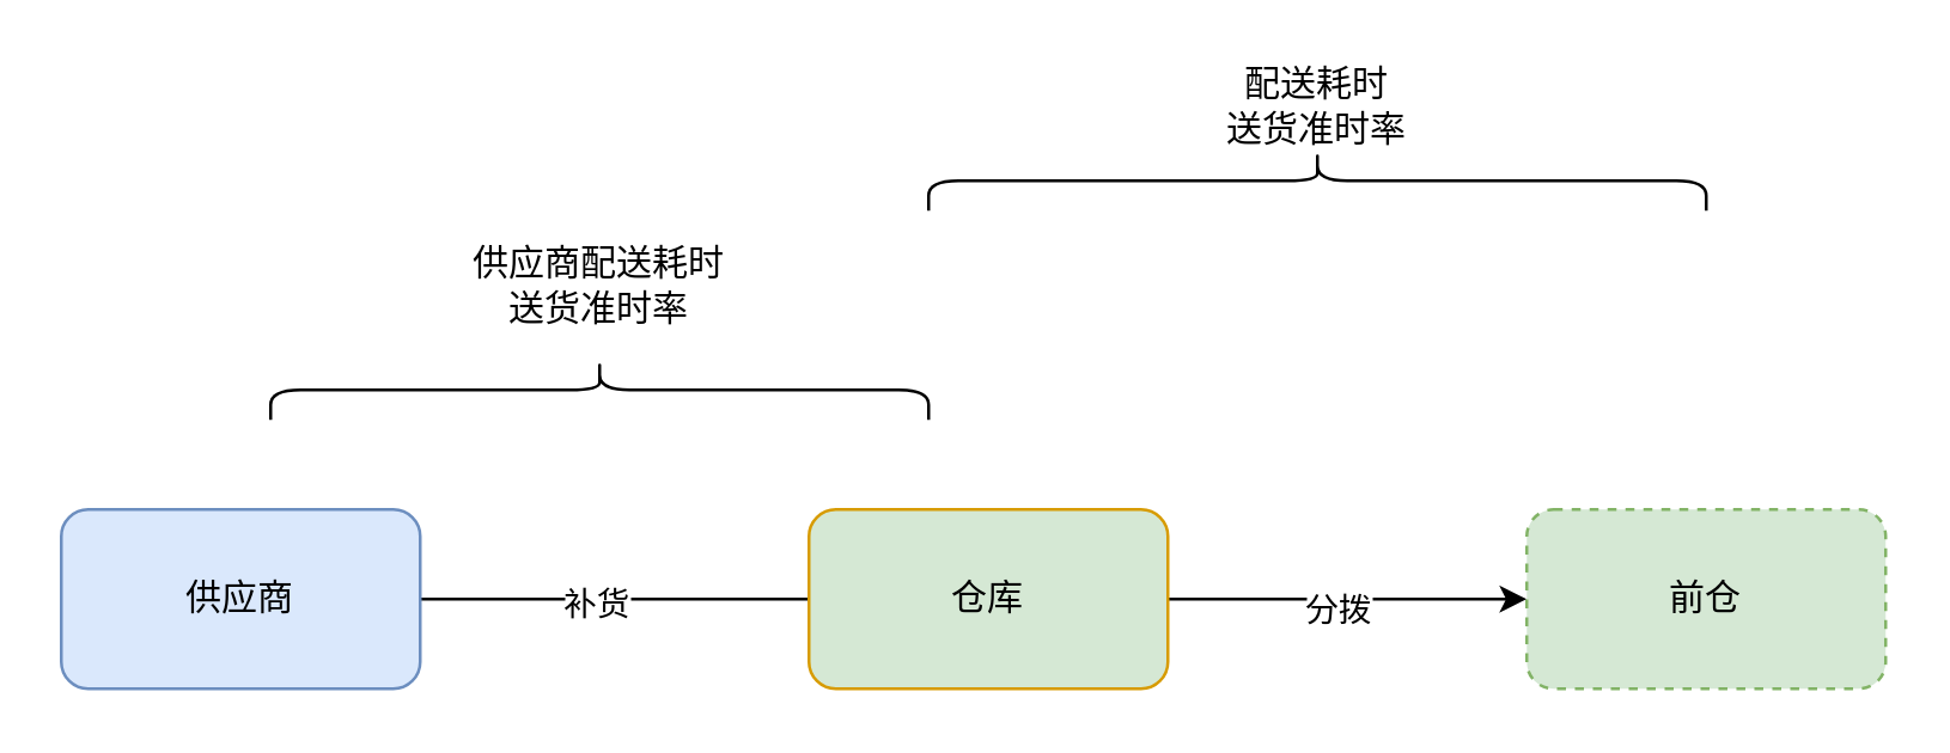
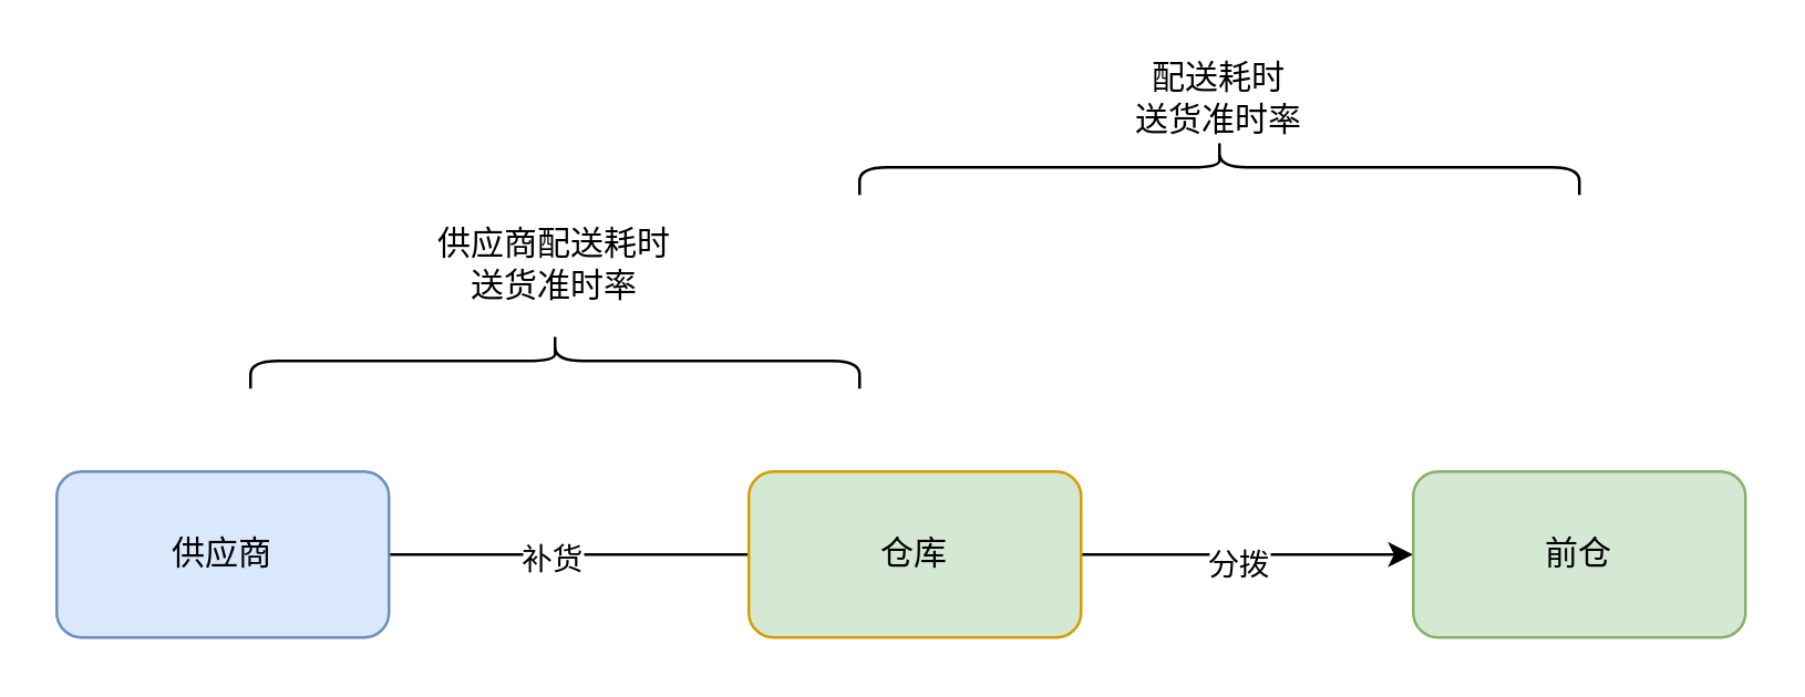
- <mxCell id="9" value="前仓" style="rounded=1;whiteSpace=wrap;html=1;fillColor=#d5e8d4;strokeColor=#82b366;dashed=1;" parent="1" vertex="1"><mxGeometry x="510" y="170" width="120" height="60" as="geometry" /></mxCell>
+ <mxCell id="9" value="前仓" style="rounded=1;whiteSpace=wrap;html=1;fillColor=#d5e8d4;strokeColor=#82b366;" parent="1" vertex="1"><mxGeometry x="510" y="170" width="120" height="60" as="geometry" /></mxCell>
